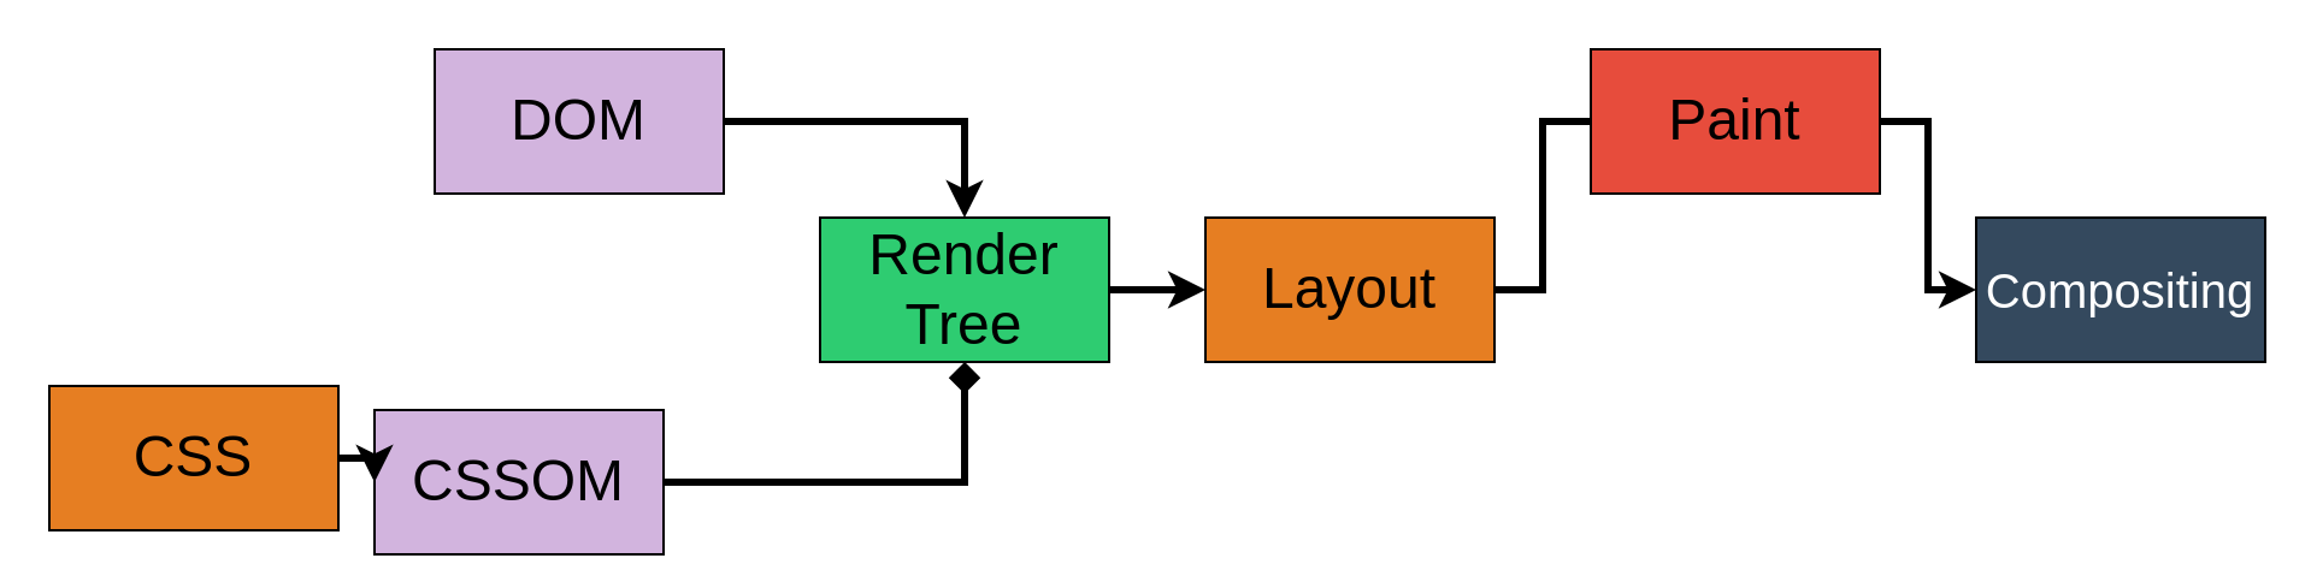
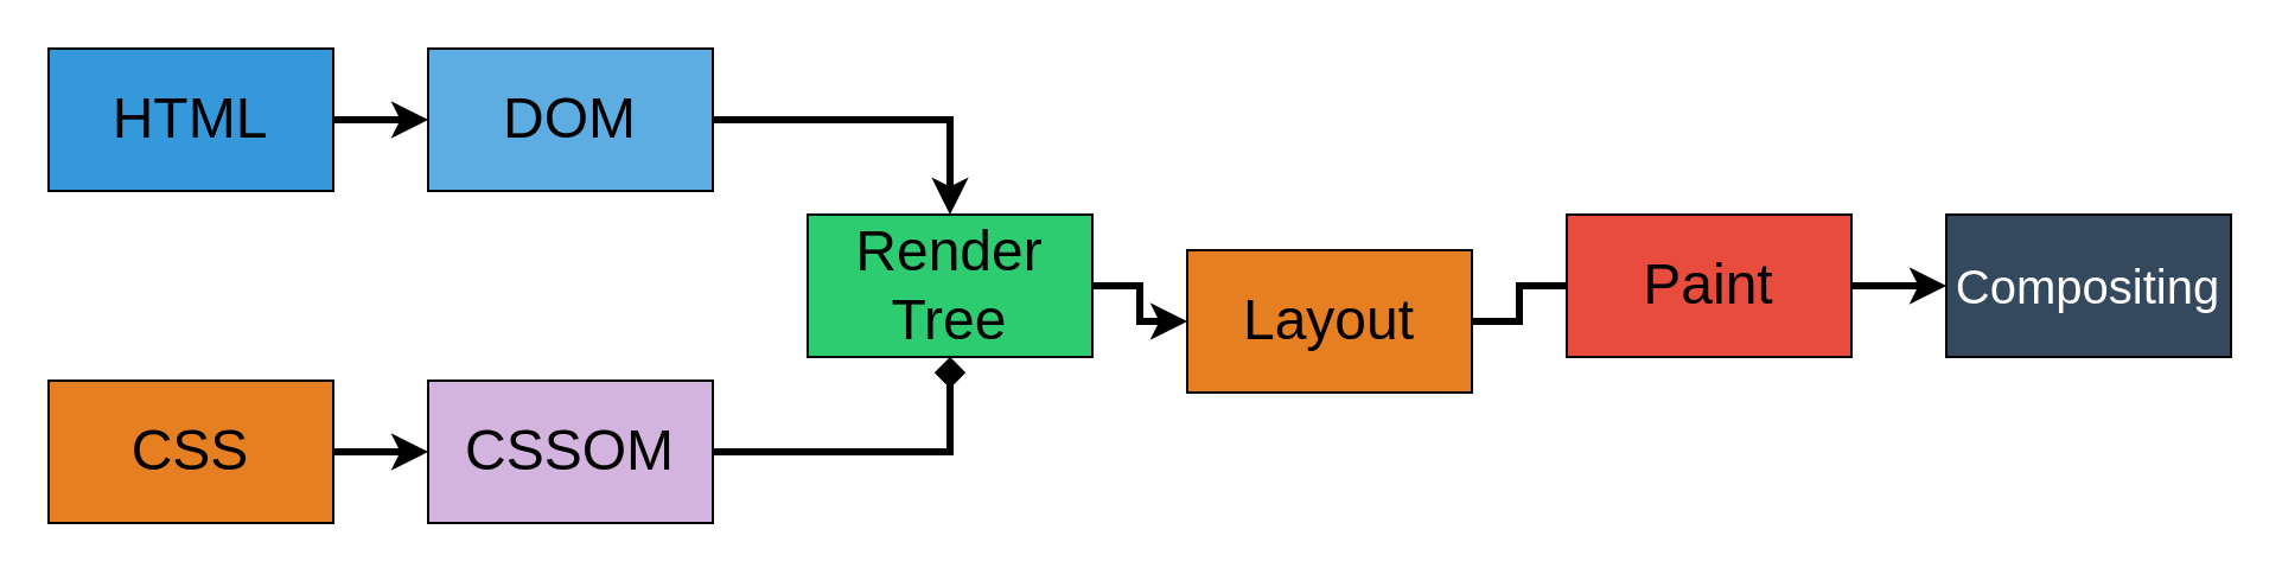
+ <mxCell id="9" value="&lt;font style=&quot;font-size: 24px;&quot;&gt;HTML&lt;/font&gt;" style="rounded=0;whiteSpace=wrap;html=1;fillColor=light-dark(#3498DB,#000000);" parent="1" vertex="1"><mxGeometry x="20" y="20" width="120" height="60" as="geometry" /></mxCell>
+ <mxCell id="8" style="edgeStyle=orthogonalEdgeStyle;rounded=0;orthogonalLoop=1;jettySize=auto;html=1;exitX=1;exitY=0.5;exitDx=0;exitDy=0;entryX=0;entryY=0.5;entryDx=0;entryDy=0;strokeWidth=3;" parent="1" source="9" target="13" edge="1"><mxGeometry relative="1" as="geometry" /></mxCell>
- <mxCell id="13" value="&lt;font style=&quot;font-size: 24px;&quot;&gt;DOM&lt;/font&gt;" style="rounded=0;whiteSpace=wrap;html=1;fillColor=#d2b4de;" parent="1" vertex="1"><mxGeometry x="180" y="20" width="120" height="60" as="geometry" /></mxCell>
+ <mxCell id="13" value="&lt;font style=&quot;font-size: 24px;&quot;&gt;DOM&lt;/font&gt;" style="rounded=0;whiteSpace=wrap;html=1;fillColor=#5DADE2;" parent="1" vertex="1"><mxGeometry x="180" y="20" width="120" height="60" as="geometry" /></mxCell>
- <mxCell id="15" value="&lt;font style=&quot;font-size: 24px;&quot;&gt;Paint&lt;/font&gt;" style="rounded=0;whiteSpace=wrap;html=1;fillColor=#E74C3C;" parent="1" vertex="1"><mxGeometry x="660" y="20" width="120" height="60" as="geometry" /></mxCell>
+ <mxCell id="15" value="&lt;font style=&quot;font-size: 24px;&quot;&gt;Paint&lt;/font&gt;" style="rounded=0;whiteSpace=wrap;html=1;fillColor=#E74C3C;" parent="1" vertex="1"><mxGeometry x="660" y="90" width="120" height="60" as="geometry" /></mxCell>
- <mxCell id="11" value="&lt;font style=&quot;font-size: 24px;&quot;&gt;Layout&lt;/font&gt;" style="rounded=0;whiteSpace=wrap;html=1;fillColor=#E67E22;" parent="1" vertex="1"><mxGeometry x="500" y="90" width="120" height="60" as="geometry" /></mxCell>
+ <mxCell id="11" value="&lt;font style=&quot;font-size: 24px;&quot;&gt;Layout&lt;/font&gt;" style="rounded=0;whiteSpace=wrap;html=1;fillColor=#E67E22;" parent="1" vertex="1"><mxGeometry x="500" y="105" width="120" height="60" as="geometry" /></mxCell>
- <mxCell id="5" value="&lt;font style=&quot;font-size: 24px;&quot;&gt;CSSOM&lt;/font&gt;" style="rounded=0;whiteSpace=wrap;html=1;fillColor=#D2B4DE;" parent="1" vertex="1"><mxGeometry x="155" y="170" width="120" height="60" as="geometry" /></mxCell>
+ <mxCell id="5" value="&lt;font style=&quot;font-size: 24px;&quot;&gt;CSSOM&lt;/font&gt;" style="rounded=0;whiteSpace=wrap;html=1;fillColor=#D2B4DE;" parent="1" vertex="1"><mxGeometry x="180" y="160" width="120" height="60" as="geometry" /></mxCell>
